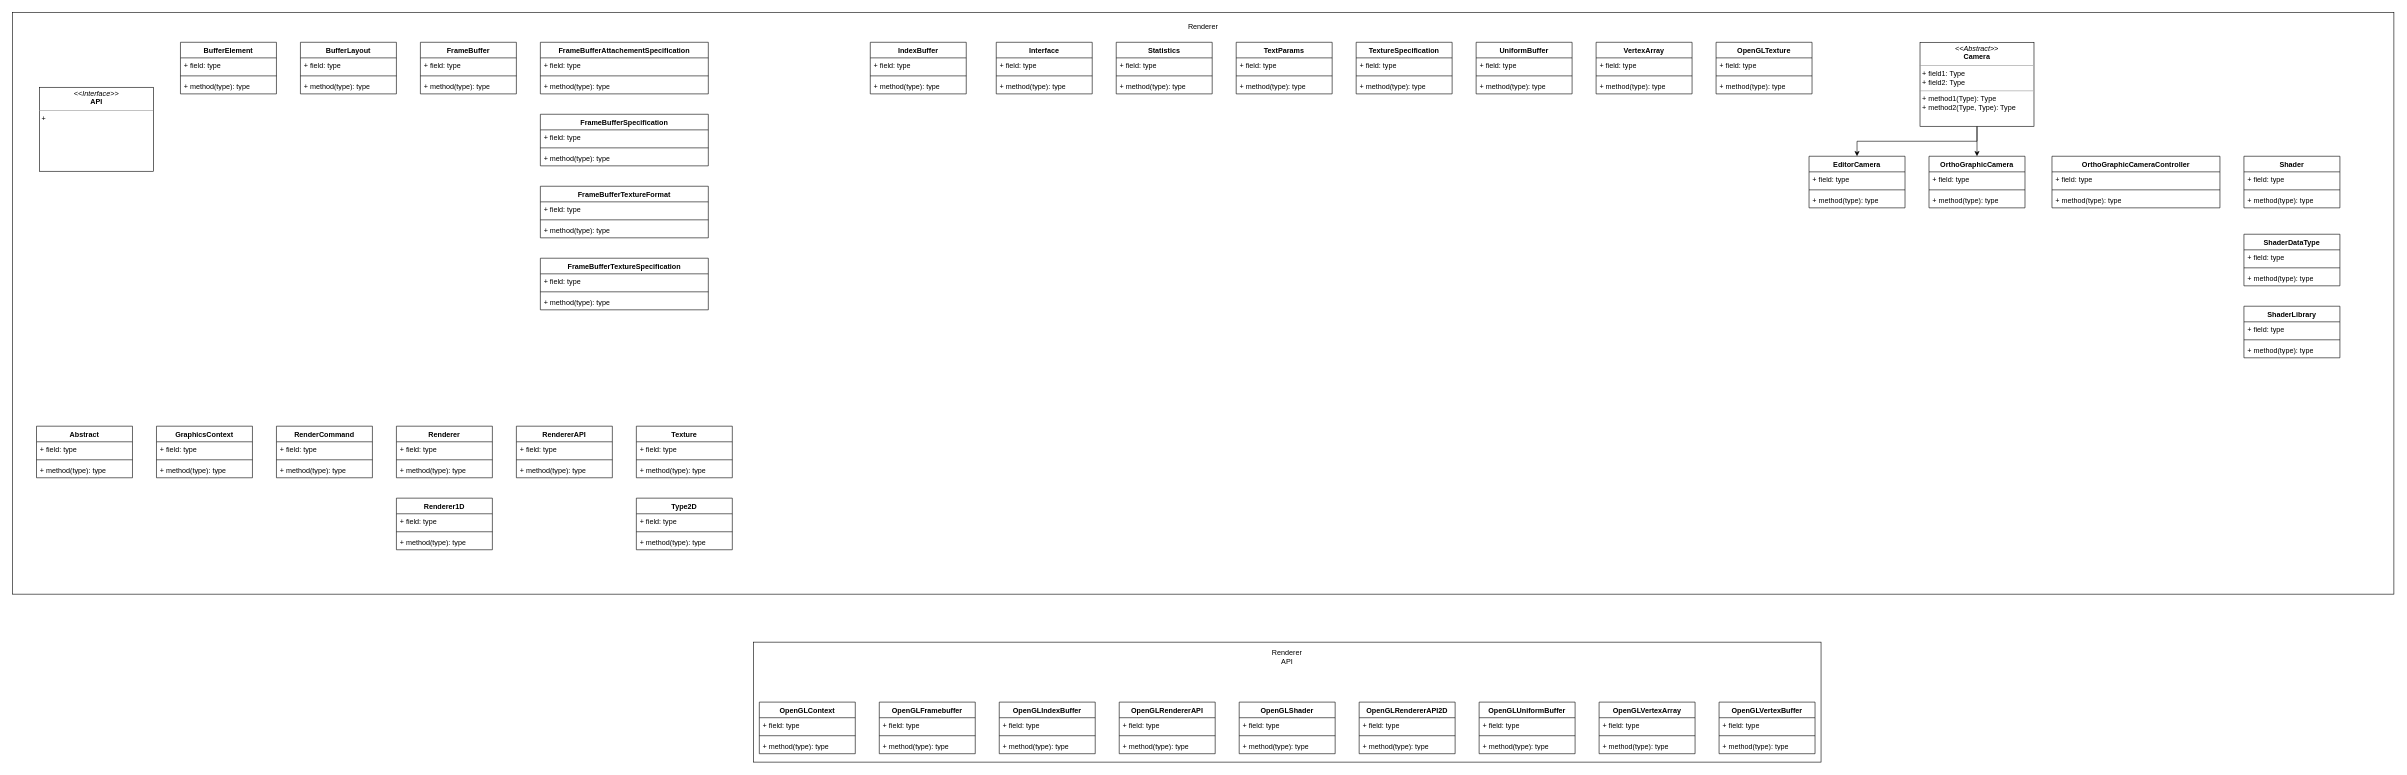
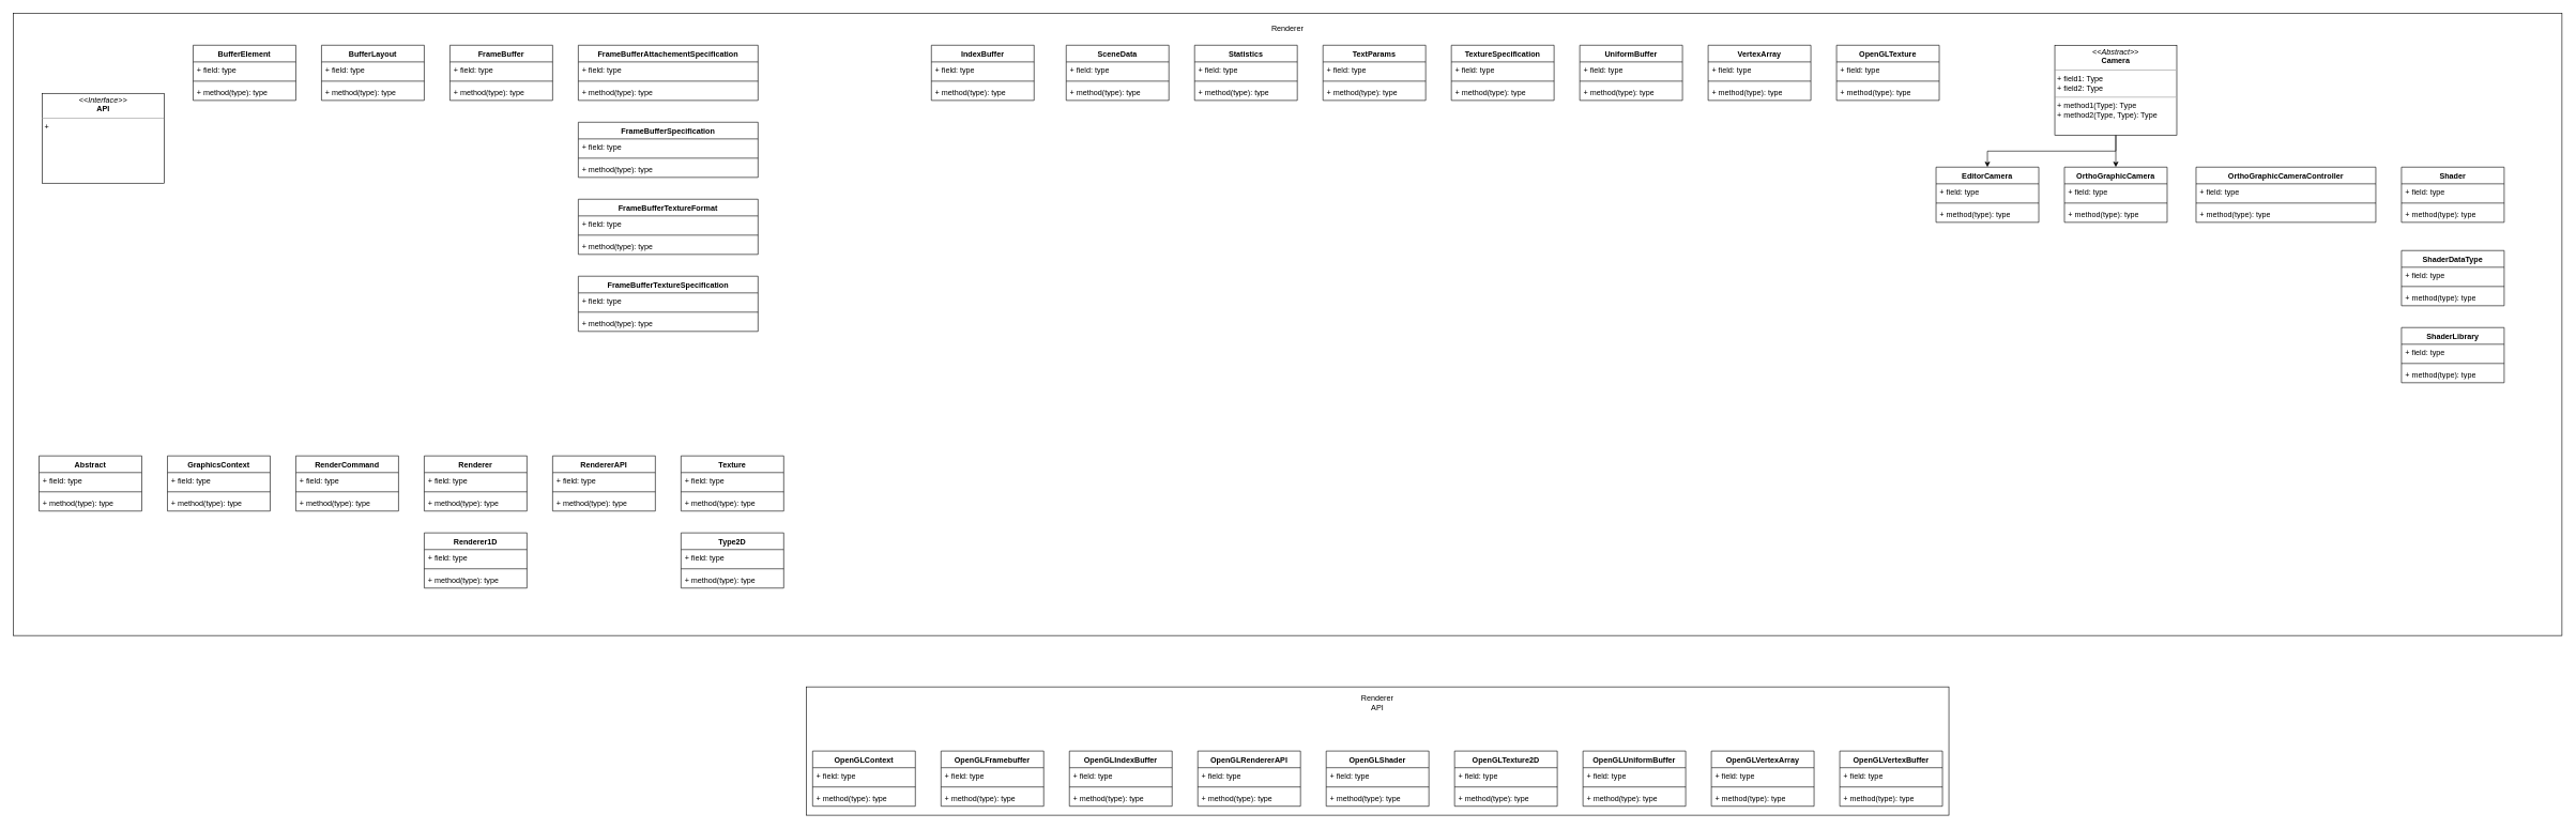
- <mxCell id="37" value="Interface" style="swimlane;fontStyle=1;align=center;verticalAlign=top;childLayout=stackLayout;horizontal=1;startSize=26;horizontalStack=0;resizeParent=1;resizeParentMax=0;resizeLast=0;collapsible=1;marginBottom=0;whiteSpace=wrap;html=1;" parent="1" vertex="1"><mxGeometry x="1660" y="70" width="160" height="86" as="geometry" /></mxCell>
+ <mxCell id="37" value="SceneData" style="swimlane;fontStyle=1;align=center;verticalAlign=top;childLayout=stackLayout;horizontal=1;startSize=26;horizontalStack=0;resizeParent=1;resizeParentMax=0;resizeLast=0;collapsible=1;marginBottom=0;whiteSpace=wrap;html=1;" parent="1" vertex="1"><mxGeometry x="1660" y="70" width="160" height="86" as="geometry" /></mxCell>
- <mxCell id="147" value="OpenGLRendererAPI2D" style="swimlane;fontStyle=1;align=center;verticalAlign=top;childLayout=stackLayout;horizontal=1;startSize=26;horizontalStack=0;resizeParent=1;resizeParentMax=0;resizeLast=0;collapsible=1;marginBottom=0;whiteSpace=wrap;html=1;" vertex="1" parent="1"><mxGeometry x="2265" y="1170" width="160" height="86" as="geometry" /></mxCell>
+ <mxCell id="147" value="OpenGLTexture2D" style="swimlane;fontStyle=1;align=center;verticalAlign=top;childLayout=stackLayout;horizontal=1;startSize=26;horizontalStack=0;resizeParent=1;resizeParentMax=0;resizeLast=0;collapsible=1;marginBottom=0;whiteSpace=wrap;html=1;" vertex="1" parent="1"><mxGeometry x="2265" y="1170" width="160" height="86" as="geometry" /></mxCell>
